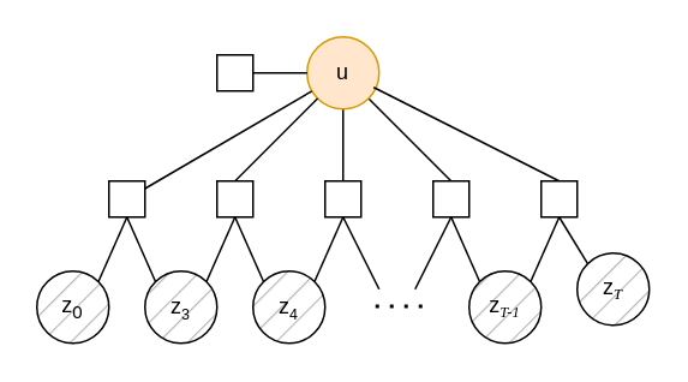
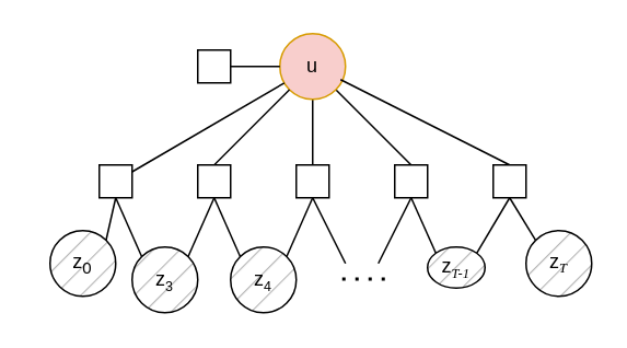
- <mxCell id="6" value="&lt;font face=&quot;Helvetica&quot;&gt;u&lt;/font&gt;" style="ellipse;whiteSpace=wrap;html=1;aspect=fixed;fillColor=#ffe6cc;strokeColor=#d79b00;fontFamily=Times New Roman;" parent="1" vertex="1"><mxGeometry x="170" y="20" width="40" height="40" as="geometry" /></mxCell>
+ <mxCell id="6" value="&lt;font face=&quot;Helvetica&quot;&gt;u&lt;/font&gt;" style="ellipse;whiteSpace=wrap;html=1;aspect=fixed;fillColor=#f8cecc;strokeColor=#d79b00;fontFamily=Times New Roman;" parent="1" vertex="1"><mxGeometry x="170" y="20" width="40" height="40" as="geometry" /></mxCell>
- <mxCell id="8" value="&lt;font style=&quot;&quot; face=&quot;Helvetica&quot;&gt;z&lt;sub style=&quot;&quot;&gt;0&lt;/sub&gt;&lt;/font&gt;" style="ellipse;whiteSpace=wrap;html=1;aspect=fixed;fontFamily=Times New Roman;fillStyle=hatch;gradientColor=none;fillColor=#B3B3B3;" parent="1" vertex="1"><mxGeometry x="20" y="150" width="40" height="40" as="geometry" /></mxCell>
+ <mxCell id="8" value="&lt;font style=&quot;&quot; face=&quot;Helvetica&quot;&gt;z&lt;sub style=&quot;&quot;&gt;0&lt;/sub&gt;&lt;/font&gt;" style="ellipse;whiteSpace=wrap;html=1;aspect=fixed;fontFamily=Times New Roman;fillStyle=hatch;gradientColor=none;fillColor=#B3B3B3;" parent="1" vertex="1"><mxGeometry x="30" y="140" width="40" height="40" as="geometry" /></mxCell>
- <mxCell id="15" value="&lt;font face=&quot;Helvetica&quot;&gt;z&lt;/font&gt;&lt;span style=&quot;font-style: italic; font-size: 10px;&quot;&gt;&lt;sub style=&quot;&quot;&gt;T-1&lt;/sub&gt;&lt;/span&gt;" style="ellipse;whiteSpace=wrap;html=1;aspect=fixed;fontFamily=Times New Roman;fillStyle=hatch;gradientColor=none;fillColor=#B3B3B3;" parent="1" vertex="1"><mxGeometry x="260" y="150" width="40" height="40" as="geometry" /></mxCell>
+ <mxCell id="15" value="&lt;font face=&quot;Helvetica&quot;&gt;z&lt;/font&gt;&lt;span style=&quot;font-style: italic; font-size: 10px;&quot;&gt;&lt;sub style=&quot;&quot;&gt;T-1&lt;/sub&gt;&lt;/span&gt;" style="ellipse;whiteSpace=wrap;html=1;aspect=fixed;fontFamily=Times New Roman;fillStyle=hatch;gradientColor=none;fillColor=#B3B3B3;" parent="1" vertex="1"><mxGeometry x="260" y="150" width="35" height="25" as="geometry" /></mxCell>
